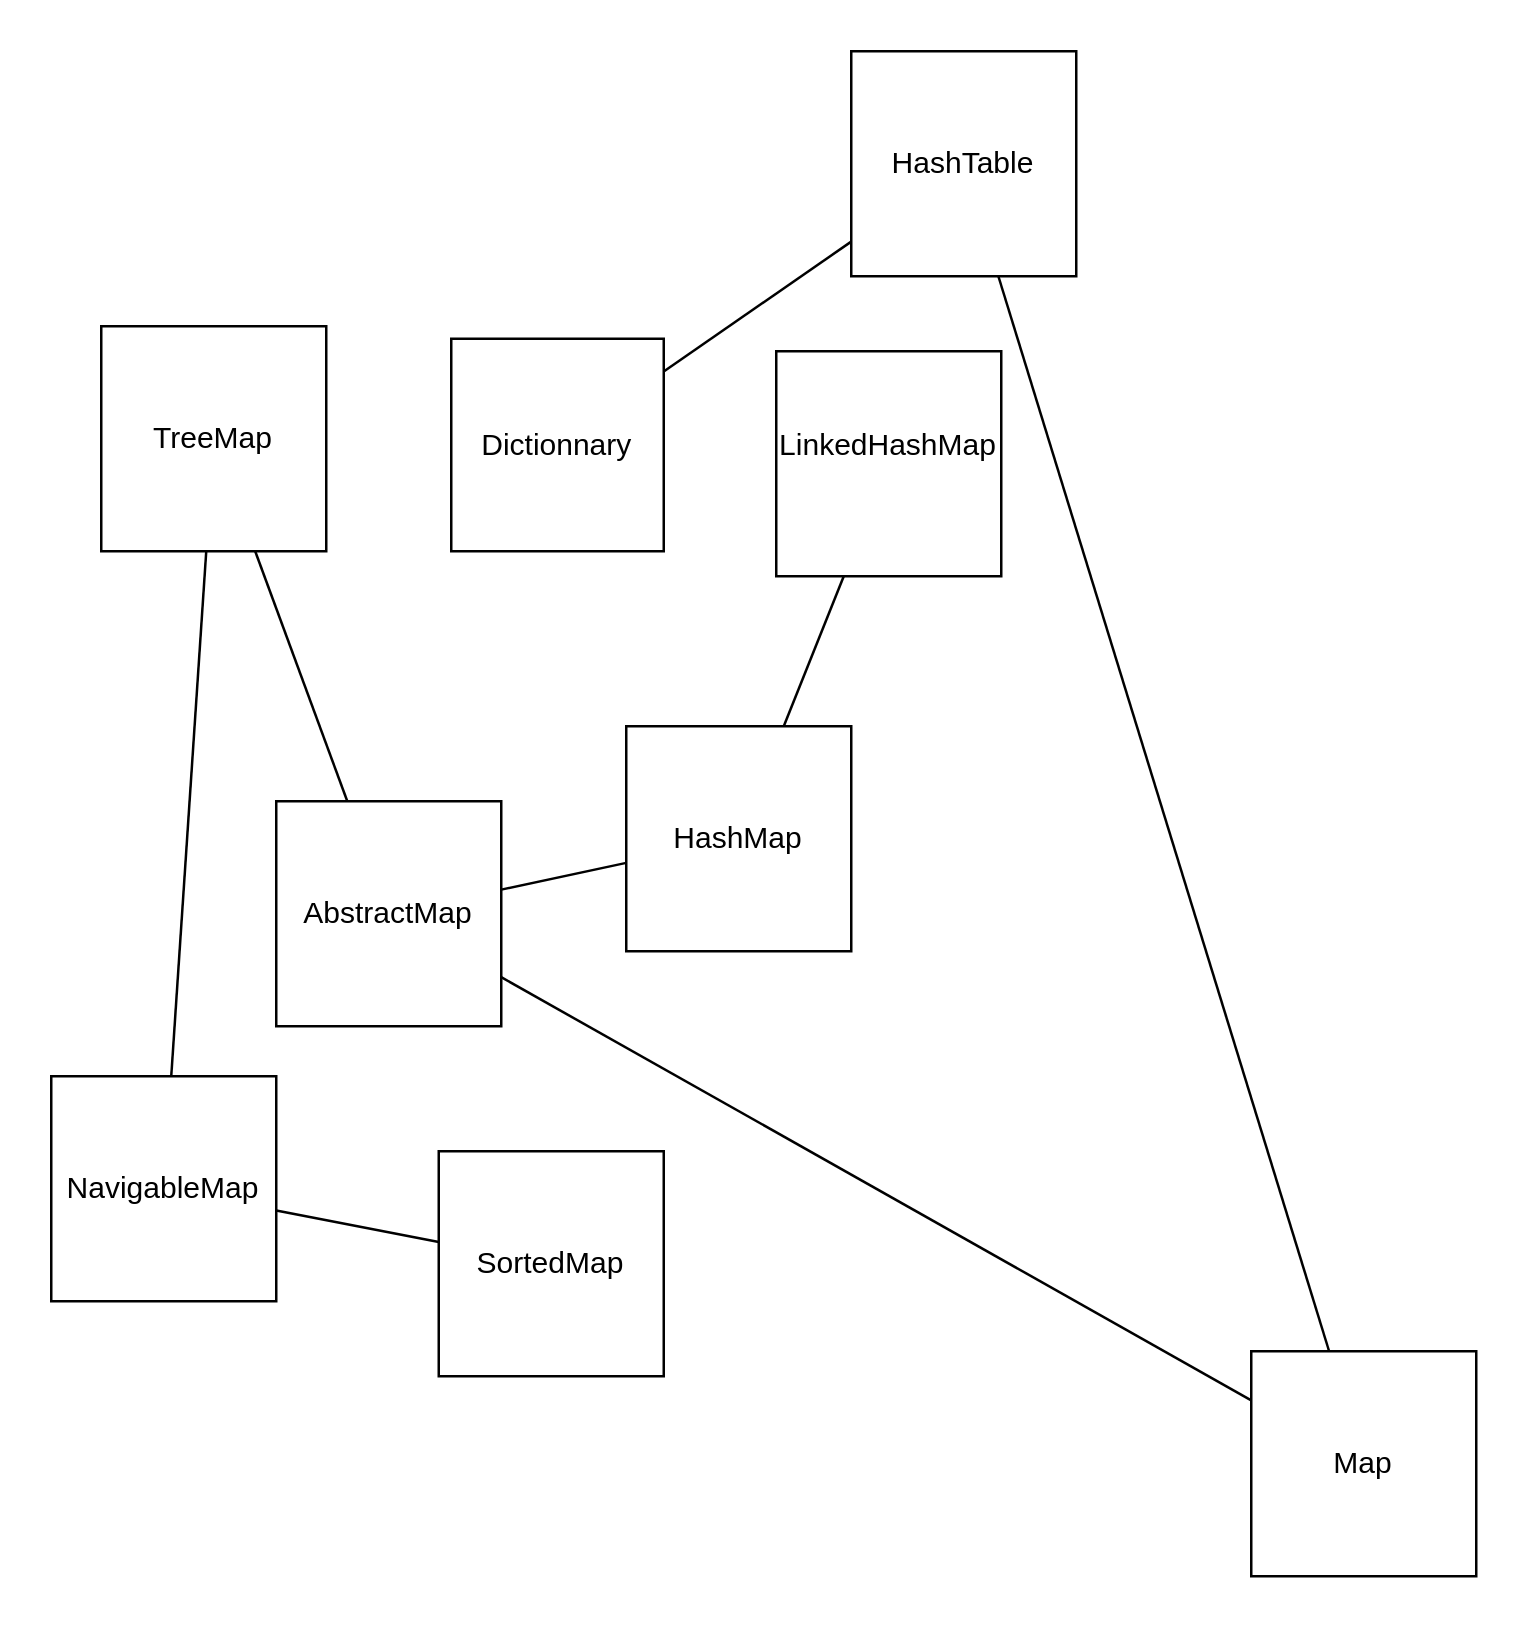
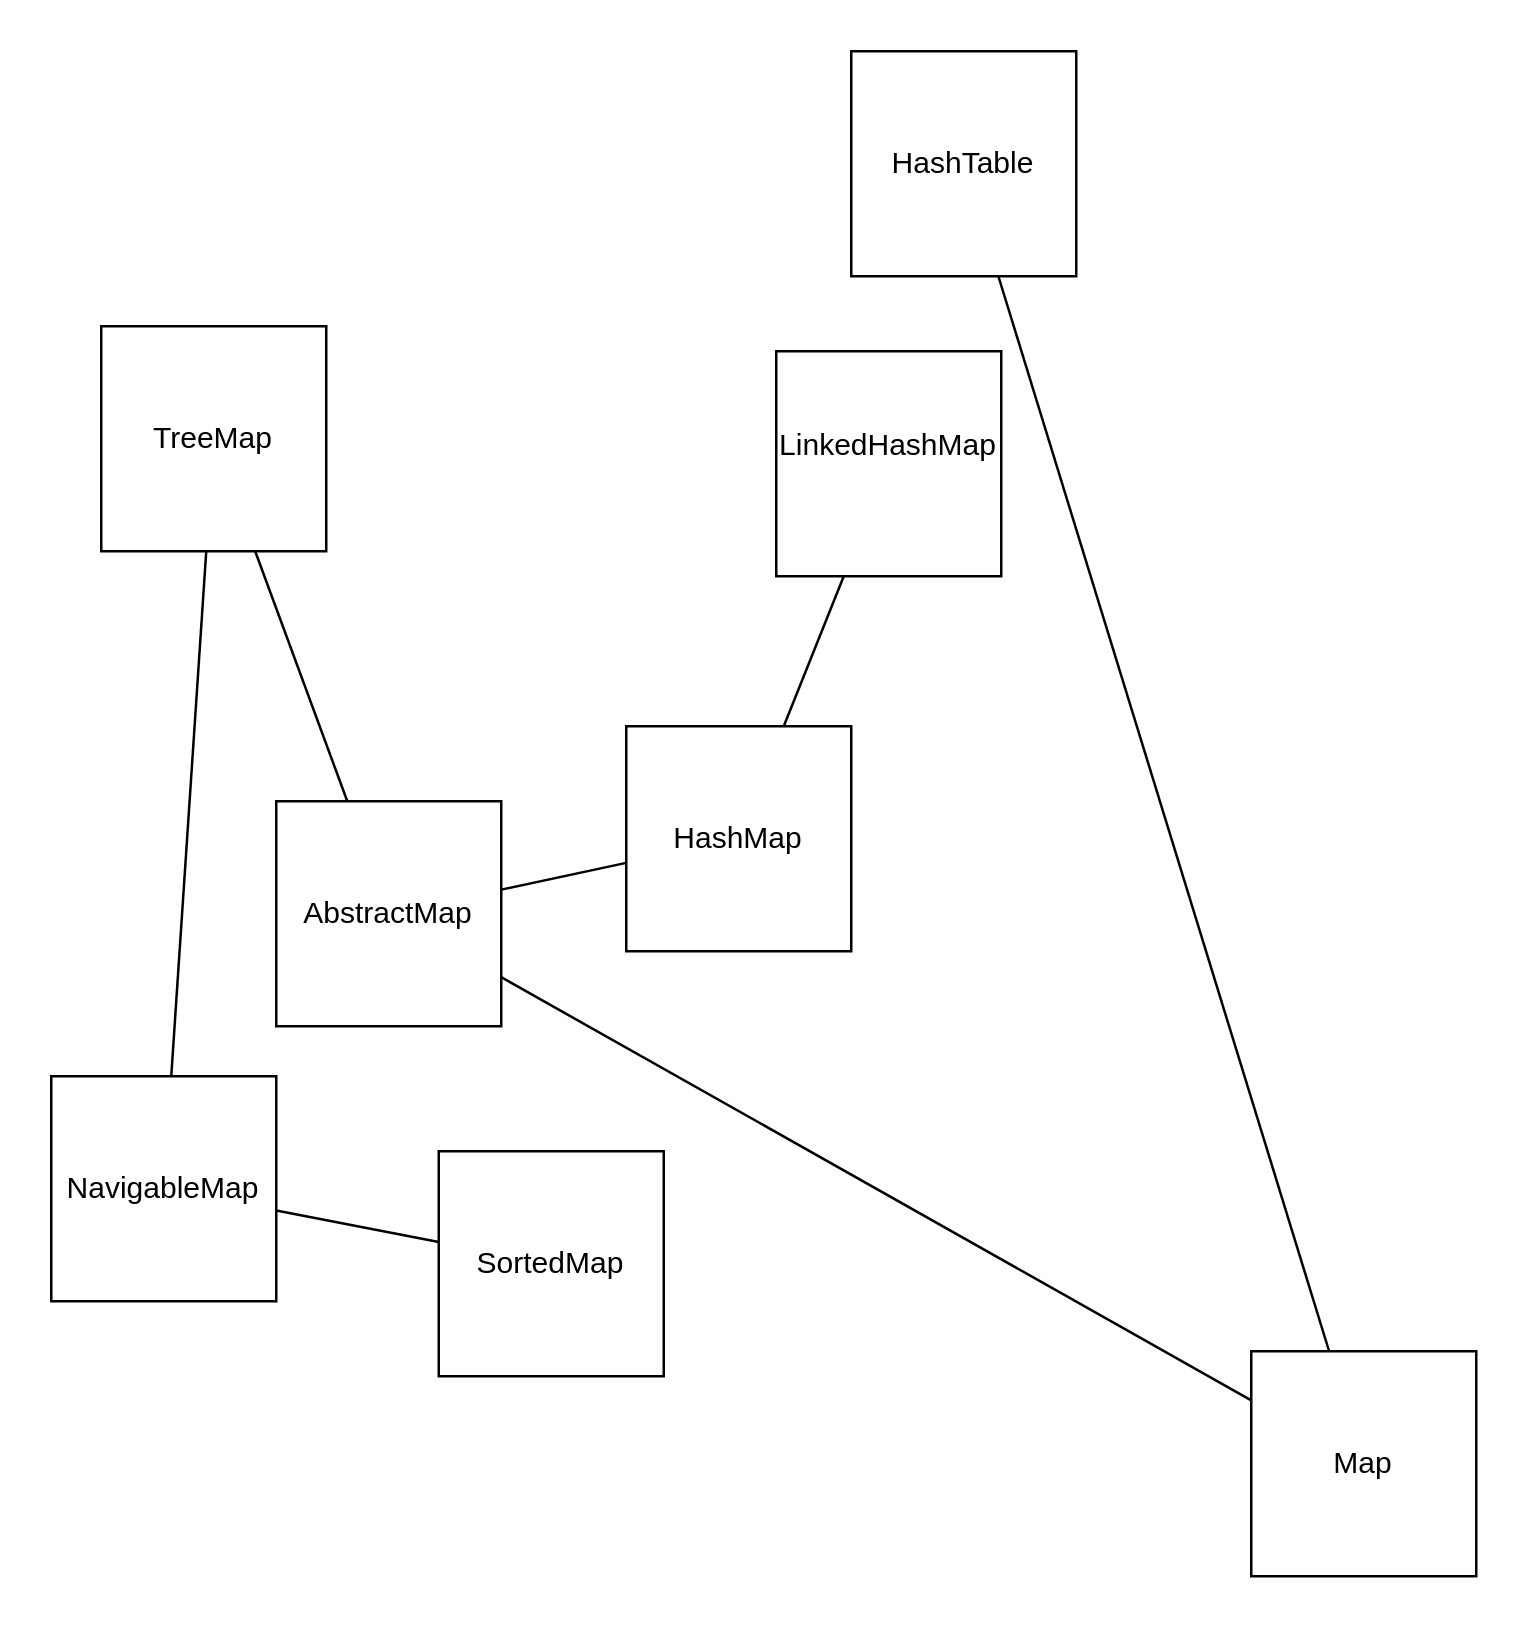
- <mxCell id="13" value="" style="endArrow=none;html=1;rounded=0;" parent="1" source="8" target="3" edge="1"><mxGeometry width="50" height="50" relative="1" as="geometry"><mxPoint x="230" y="310" as="sourcePoint" /><mxPoint x="280" y="260" as="targetPoint" /></mxGeometry></mxCell>
- <mxCell id="8" value="Dictionnary" style="whiteSpace=wrap;html=1;aspect=fixed;" parent="1" vertex="1"><mxGeometry x="180" y="135" width="85" height="85" as="geometry" /></mxCell>
